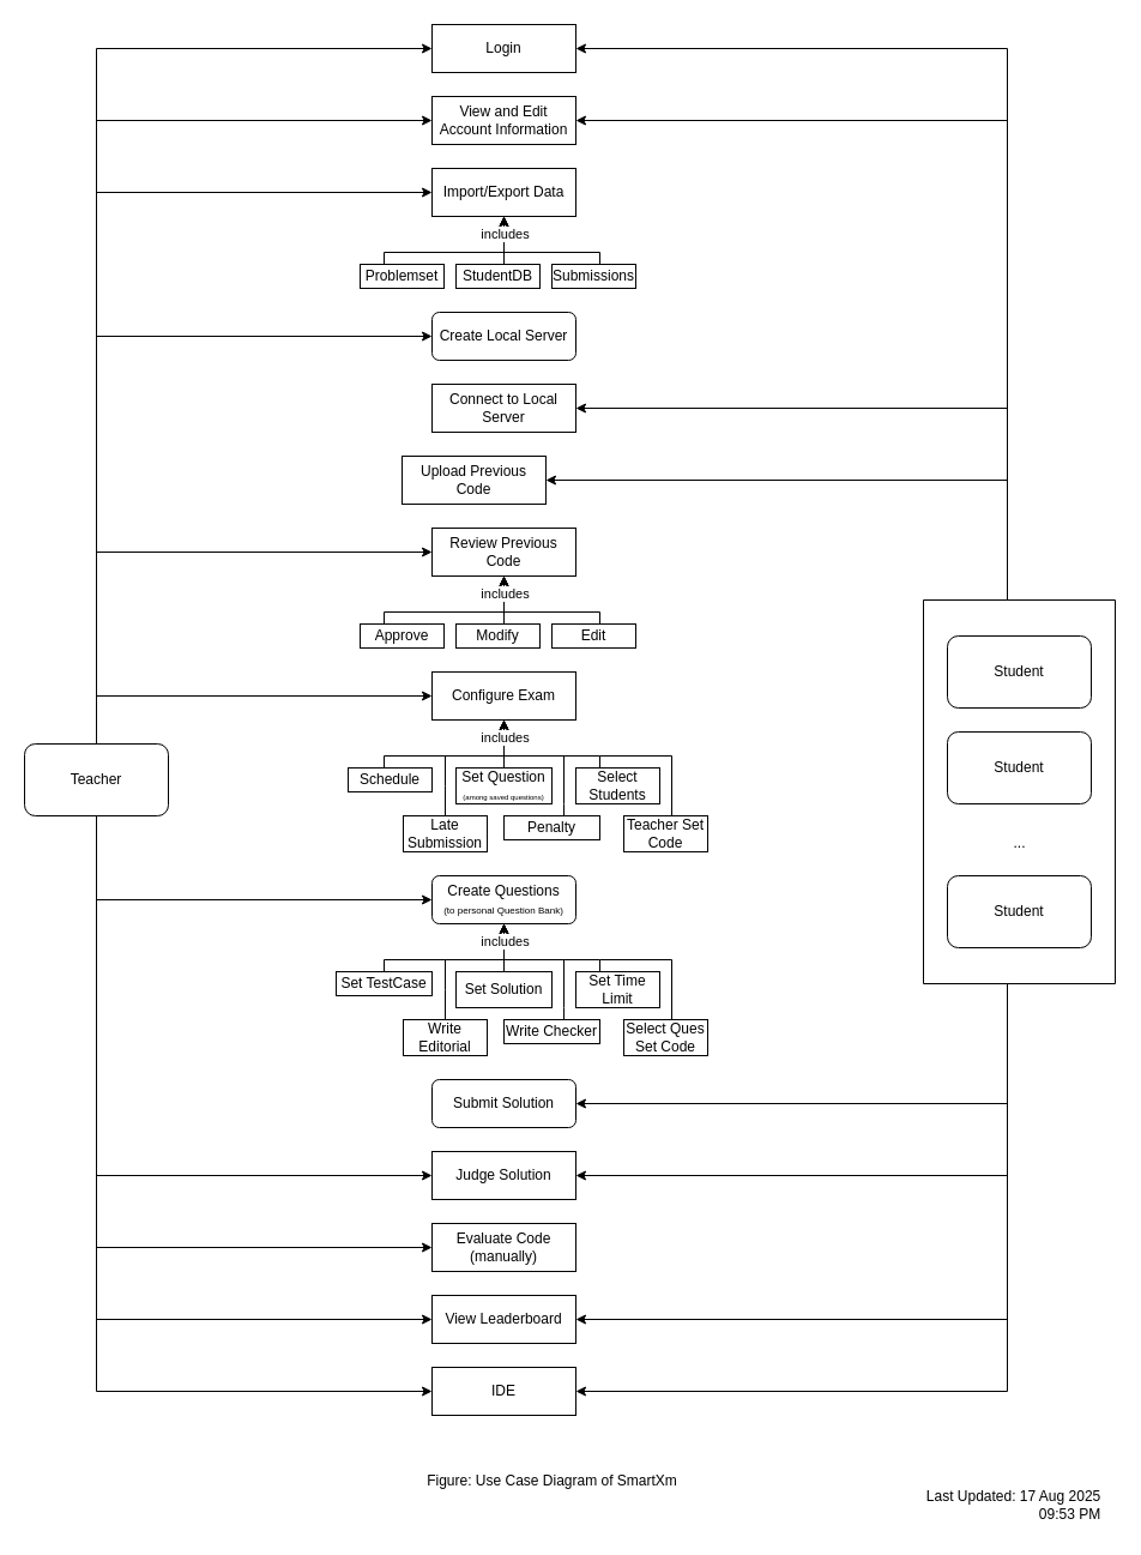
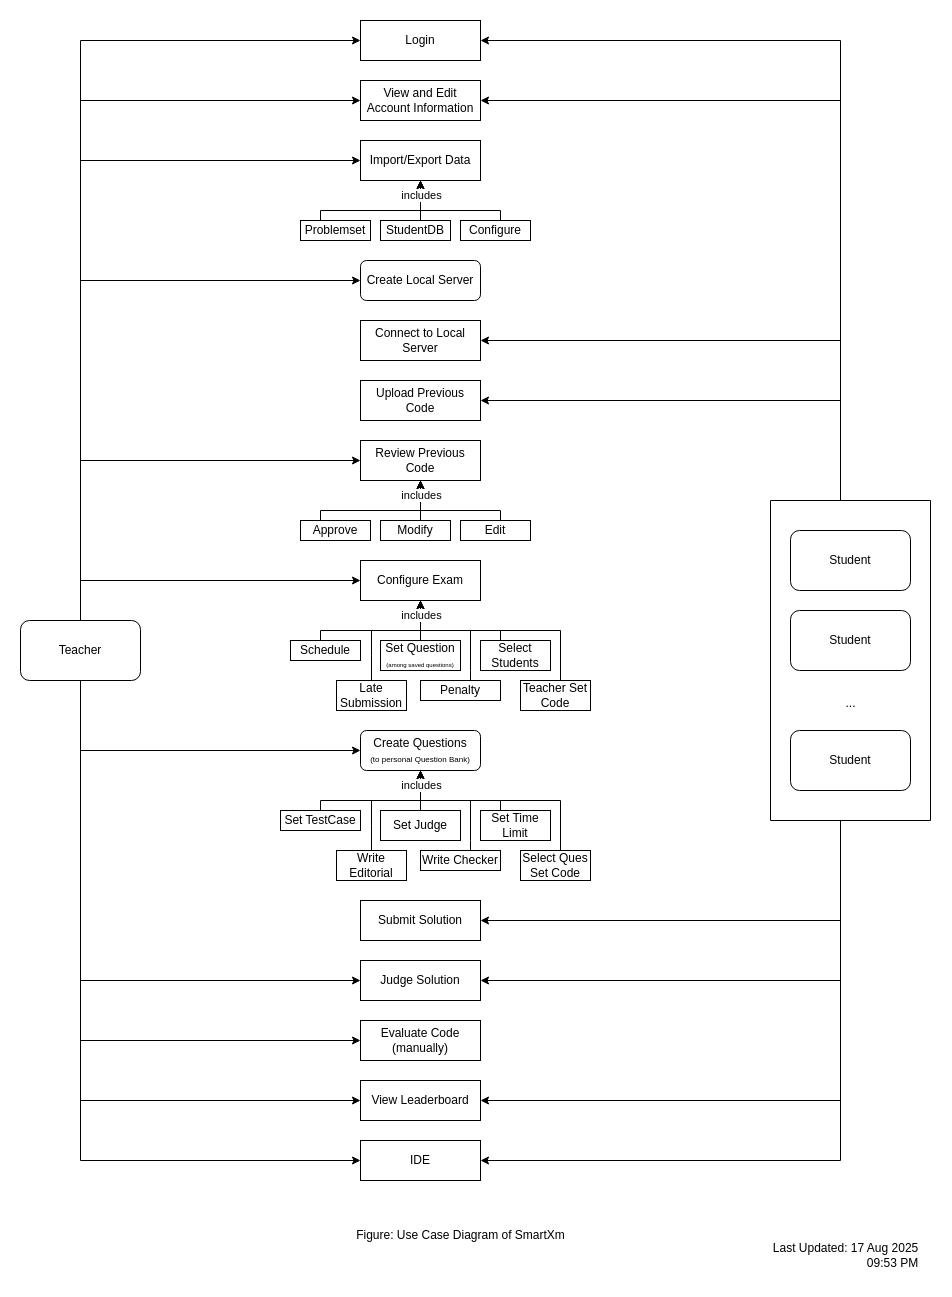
- <mxCell id="22" value="Submissions" style="whiteSpace=wrap;html=1;" parent="1" vertex="1"><mxGeometry x="460" y="220" width="70" height="20" as="geometry" /></mxCell>
+ <mxCell id="22" value="Configure" style="whiteSpace=wrap;html=1;" parent="1" vertex="1"><mxGeometry x="460" y="220" width="70" height="20" as="geometry" /></mxCell>
- <mxCell id="24" value="Upload Previous Code" style="whiteSpace=wrap;html=1;" parent="1" vertex="1"><mxGeometry x="335" y="380" width="120" height="40" as="geometry" /></mxCell>
+ <mxCell id="24" value="Upload Previous Code" style="whiteSpace=wrap;html=1;" parent="1" vertex="1"><mxGeometry x="360" y="380" width="120" height="40" as="geometry" /></mxCell>
- <mxCell id="54" value="Set Solution" style="whiteSpace=wrap;html=1;" parent="1" vertex="1"><mxGeometry x="380" y="810" width="80" height="30" as="geometry" /></mxCell>
+ <mxCell id="54" value="Set Judge" style="whiteSpace=wrap;html=1;" parent="1" vertex="1"><mxGeometry x="380" y="810" width="80" height="30" as="geometry" /></mxCell>
- <mxCell id="47" value="Submit Solution" style="whiteSpace=wrap;html=1;rounded=1;" parent="1" vertex="1"><mxGeometry x="360" y="900" width="120" height="40" as="geometry" /></mxCell>
+ <mxCell id="47" value="Submit Solution" style="whiteSpace=wrap;html=1;" parent="1" vertex="1"><mxGeometry x="360" y="900" width="120" height="40" as="geometry" /></mxCell>
